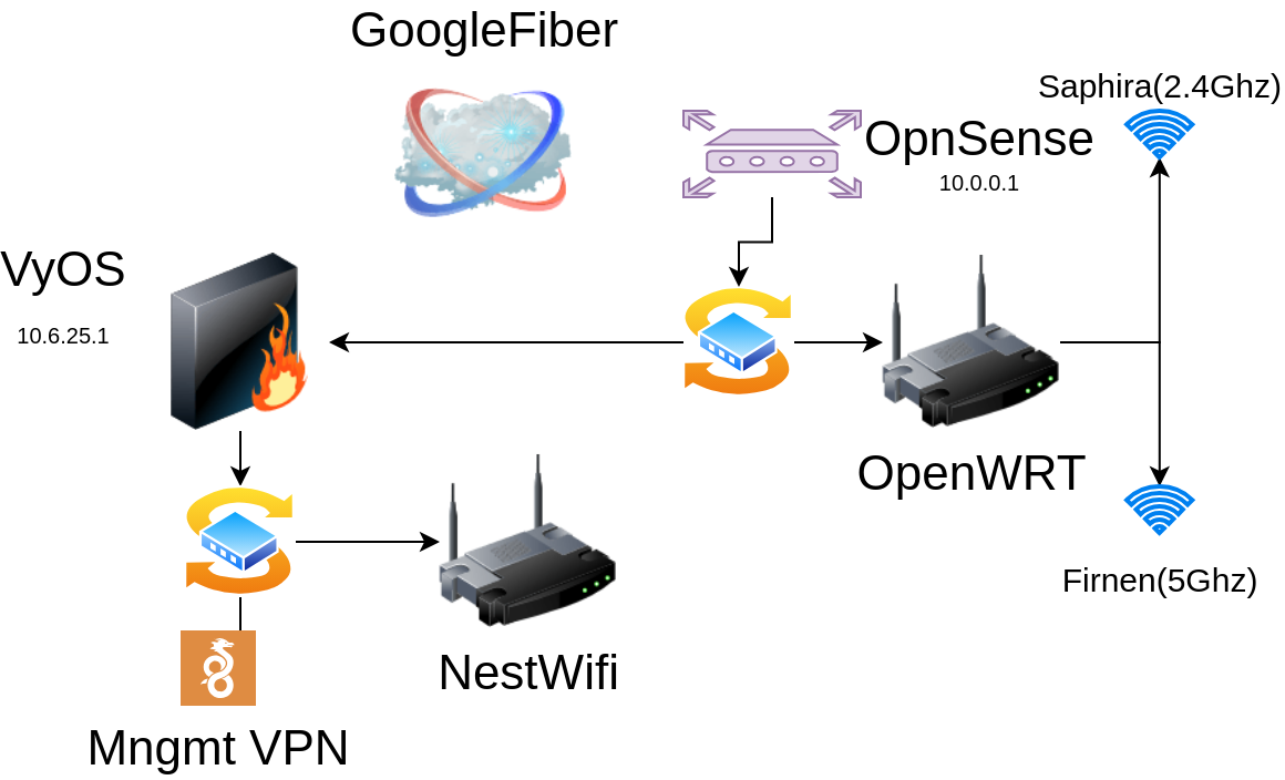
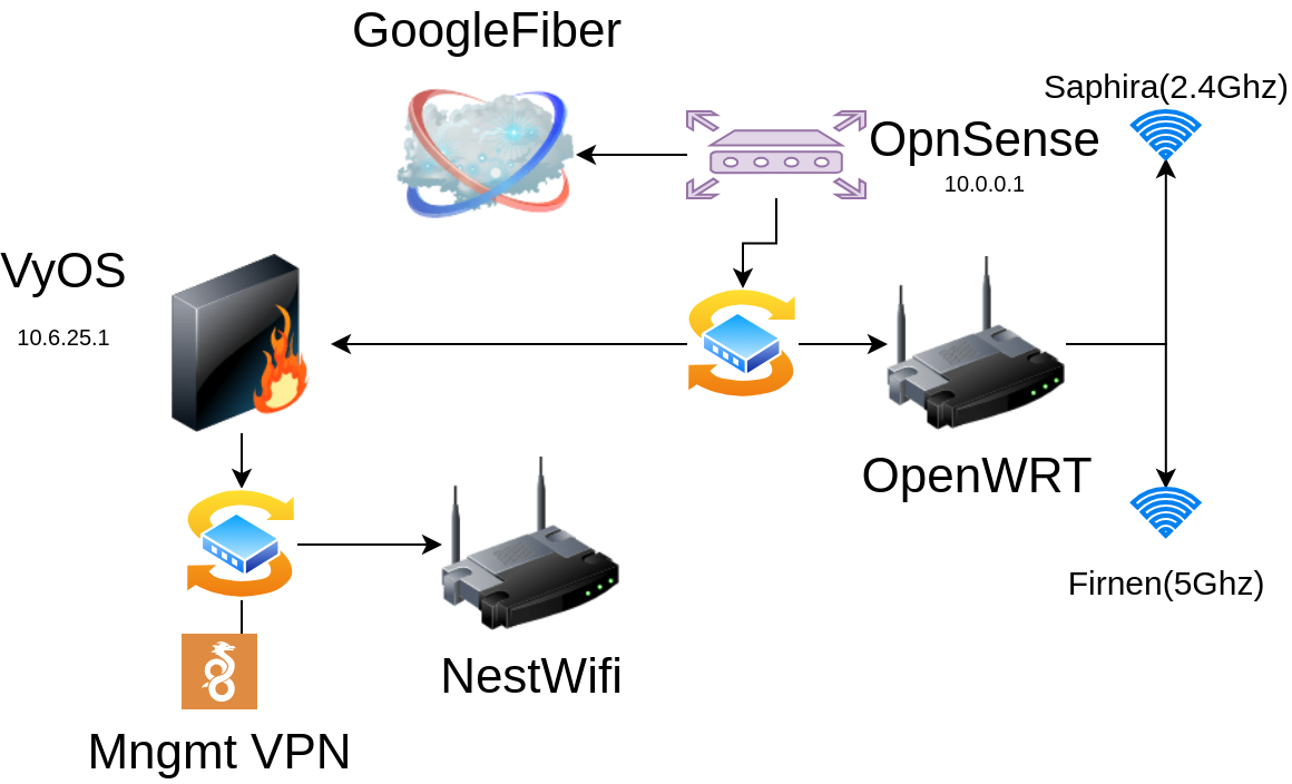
+ <mxCell id="10" value="" style="edgeStyle=orthogonalEdgeStyle;rounded=0;orthogonalLoop=1;jettySize=auto;html=1;fontSize=22;" edge="1" parent="1" source="11" target="5"><mxGeometry relative="1" as="geometry" /></mxCell>
